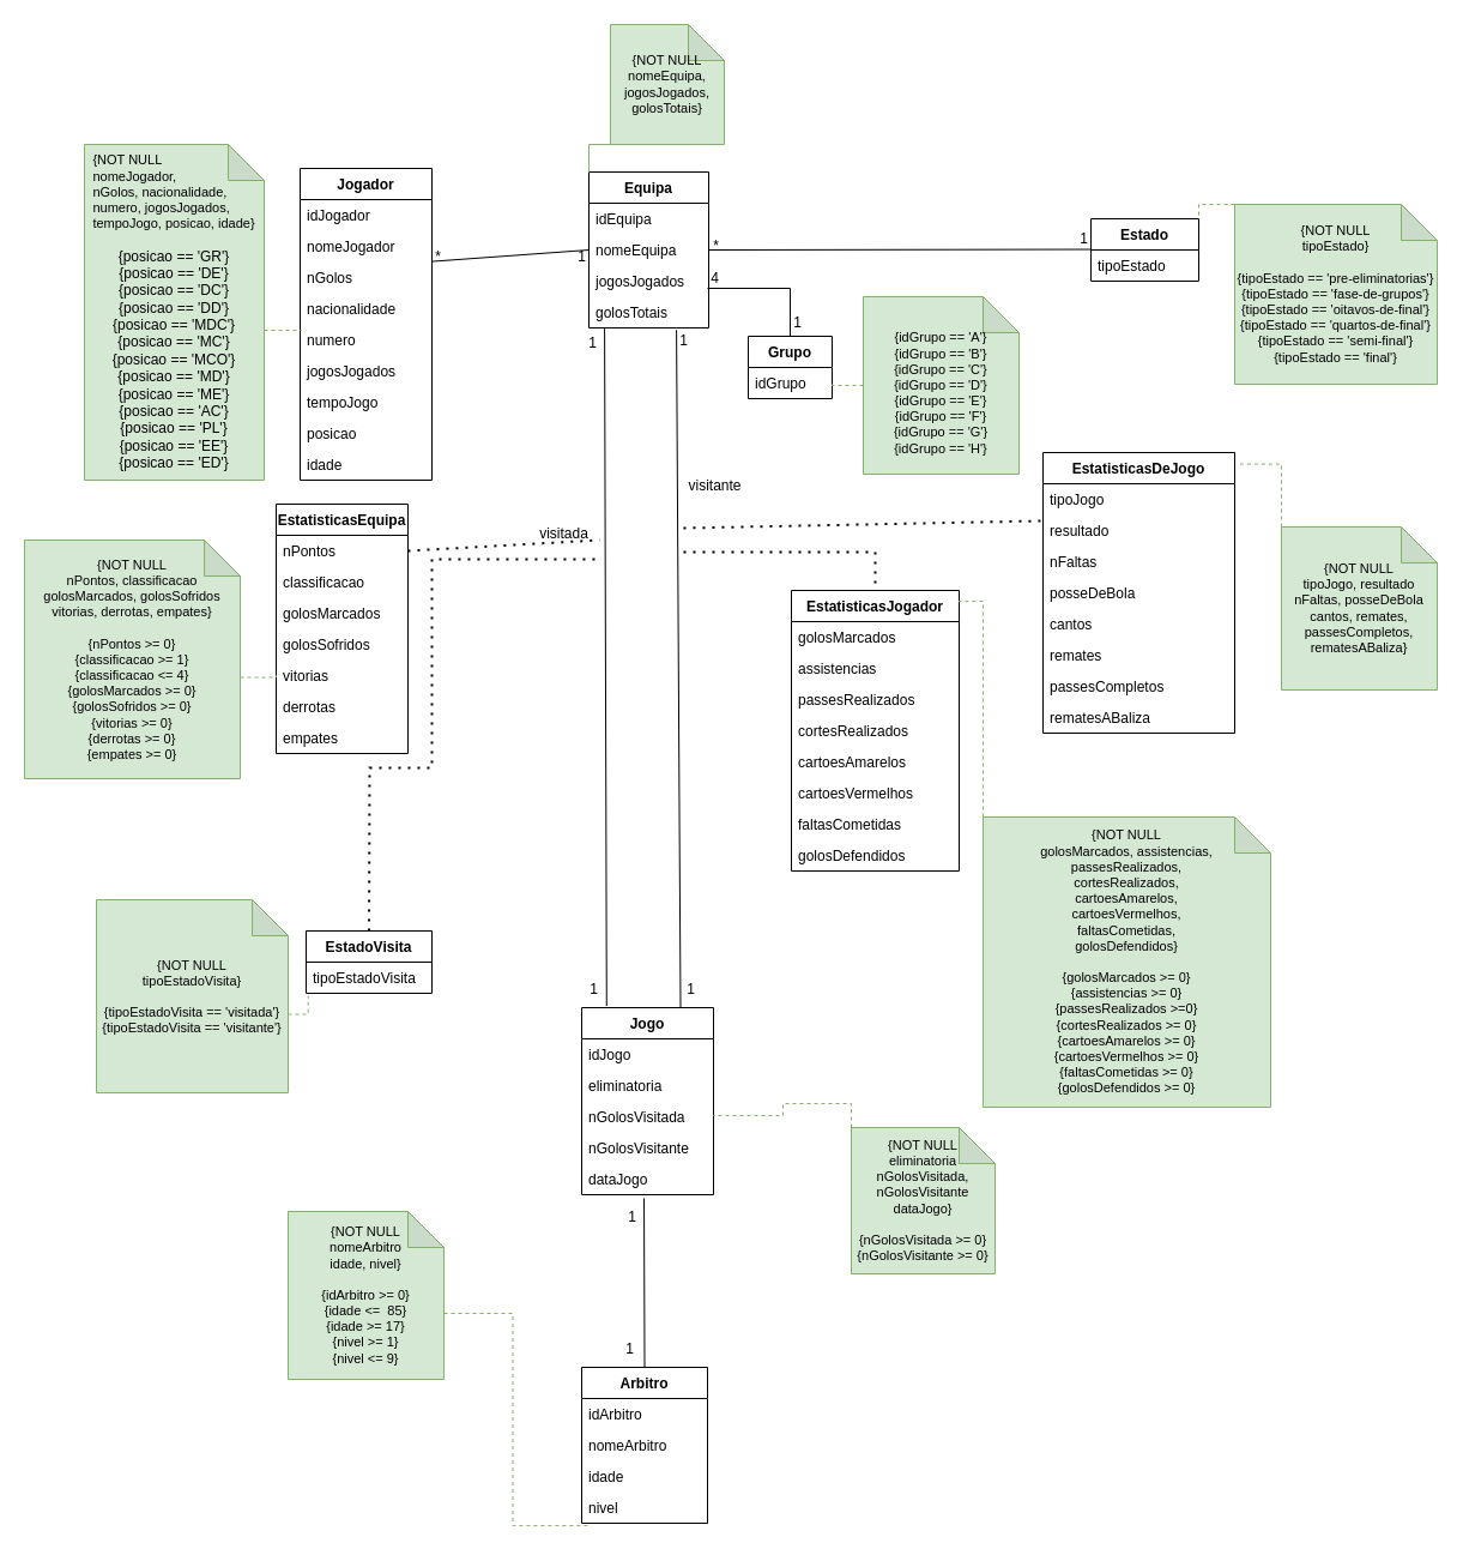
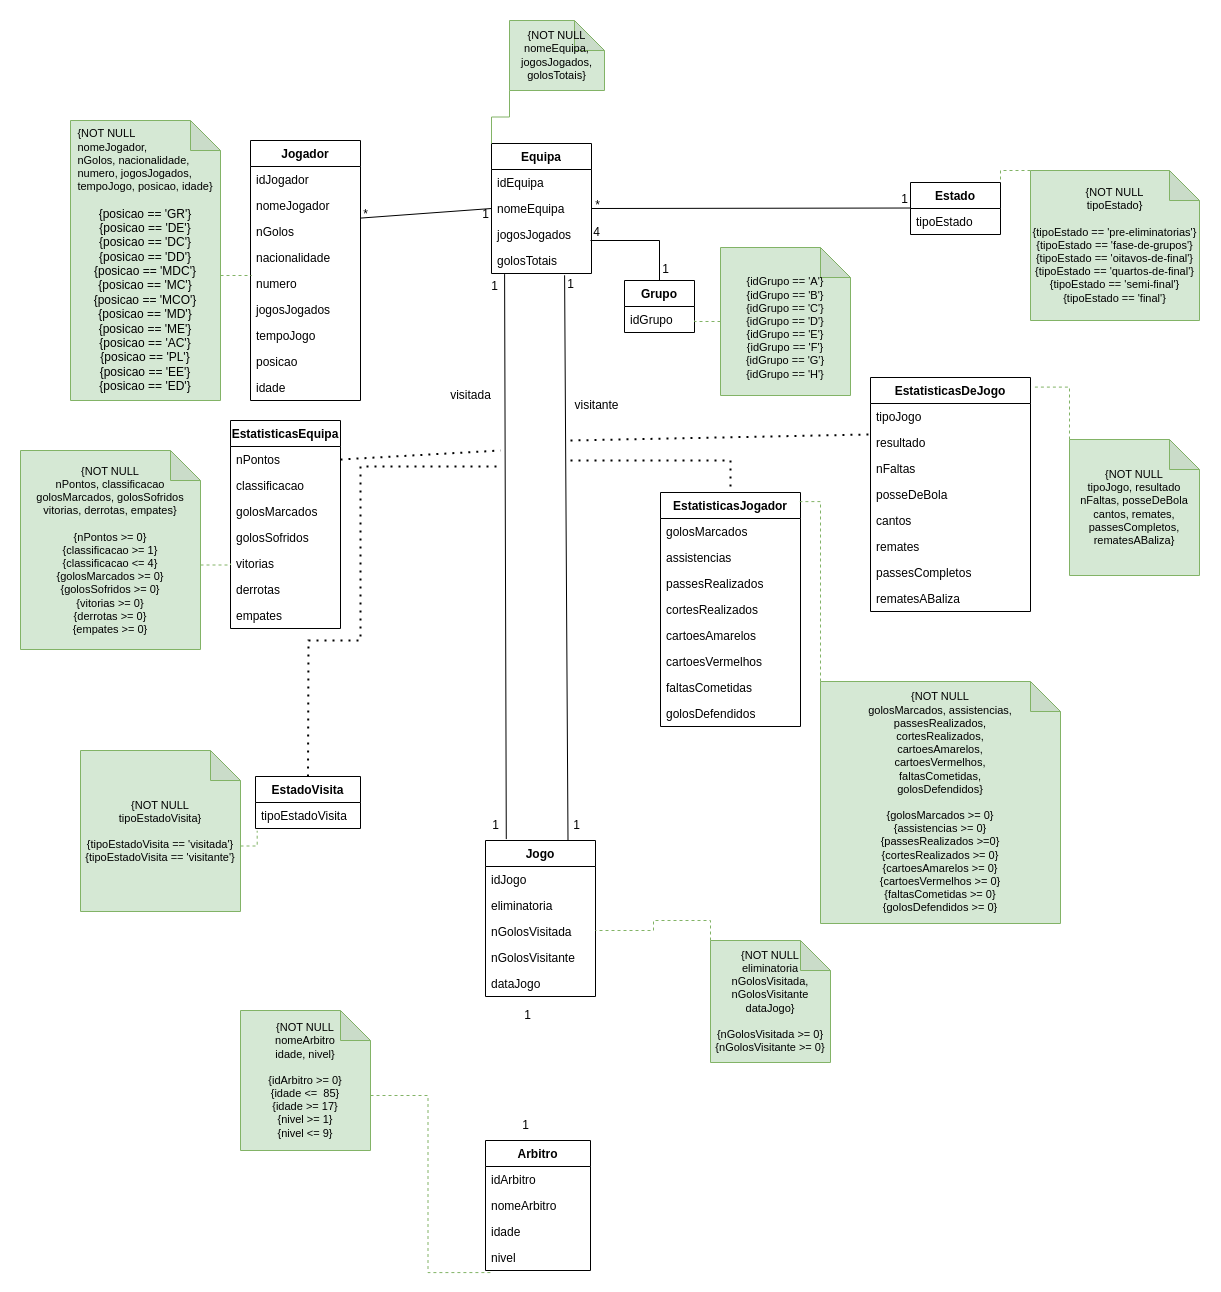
- <mxCell id="86" value="{NOT NULL&lt;br&gt;nomeEquipa, jogosJogados, golosTotais}" style="shape=note;whiteSpace=wrap;html=1;backgroundOutline=1;darkOpacity=0.05;fontSize=11;fillColor=#d5e8d4;strokeColor=#82b366;" parent="1" vertex="1"><mxGeometry x="509" y="20" width="95" height="100" as="geometry" /></mxCell>
+ <mxCell id="86" value="{NOT NULL&lt;br&gt;nomeEquipa, jogosJogados, golosTotais}" style="shape=note;whiteSpace=wrap;html=1;backgroundOutline=1;darkOpacity=0.05;fontSize=11;fillColor=#d5e8d4;strokeColor=#82b366;" parent="1" vertex="1"><mxGeometry x="509" y="20" width="95" height="70" as="geometry" /></mxCell>
- <mxCell id="26" value="visitada" style="text;html=1;align=center;verticalAlign=middle;resizable=0;points=[];autosize=1;strokeColor=none;fillColor=none;" parent="1" vertex="1"><mxGeometry x="440" y="430" width="60" height="30" as="geometry" /></mxCell>
+ <mxCell id="26" value="visitada" style="text;html=1;align=center;verticalAlign=middle;resizable=0;points=[];autosize=1;strokeColor=none;fillColor=none;" parent="1" vertex="1"><mxGeometry x="440" y="380" width="60" height="30" as="geometry" /></mxCell>
- <mxCell id="77" value="" style="endArrow=none;html=1;rounded=0;entryX=0.473;entryY=1.115;entryDx=0;entryDy=0;entryPerimeter=0;exitX=0.5;exitY=0;exitDx=0;exitDy=0;" parent="1" source="72" target="23" edge="1"><mxGeometry width="50" height="50" relative="1" as="geometry"><mxPoint x="510" y="750" as="sourcePoint" /><mxPoint x="560" y="700" as="targetPoint" /></mxGeometry></mxCell>
